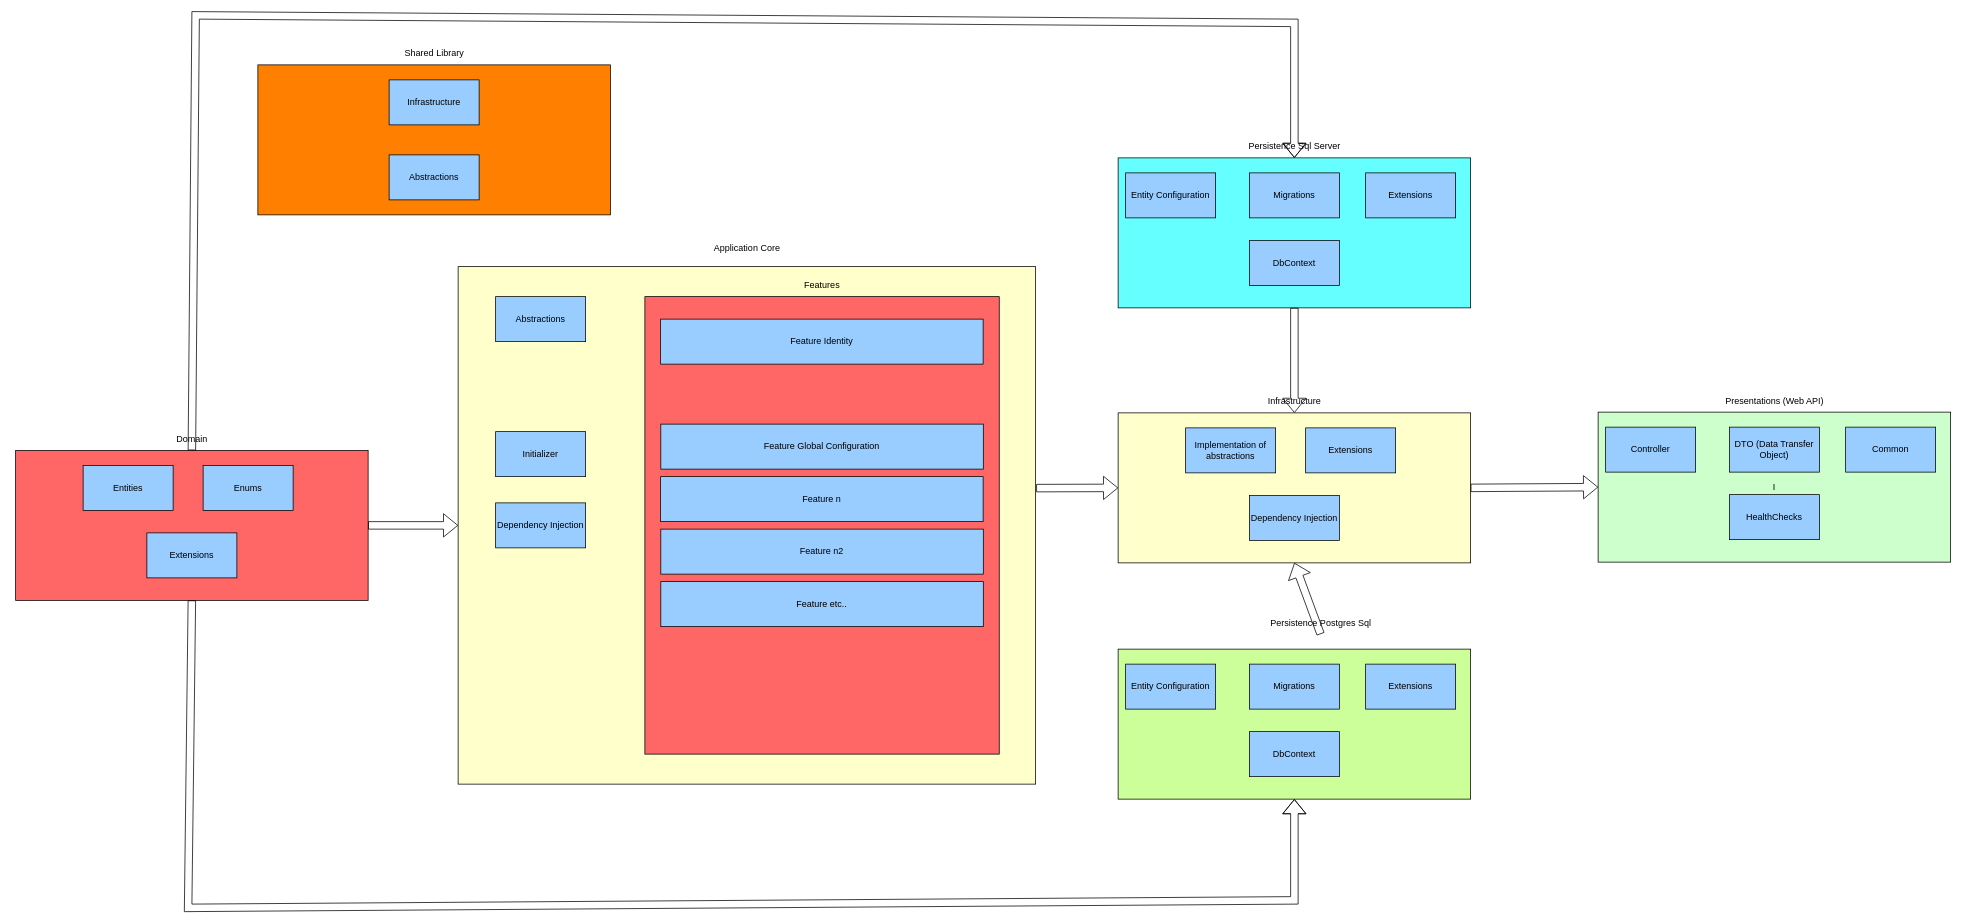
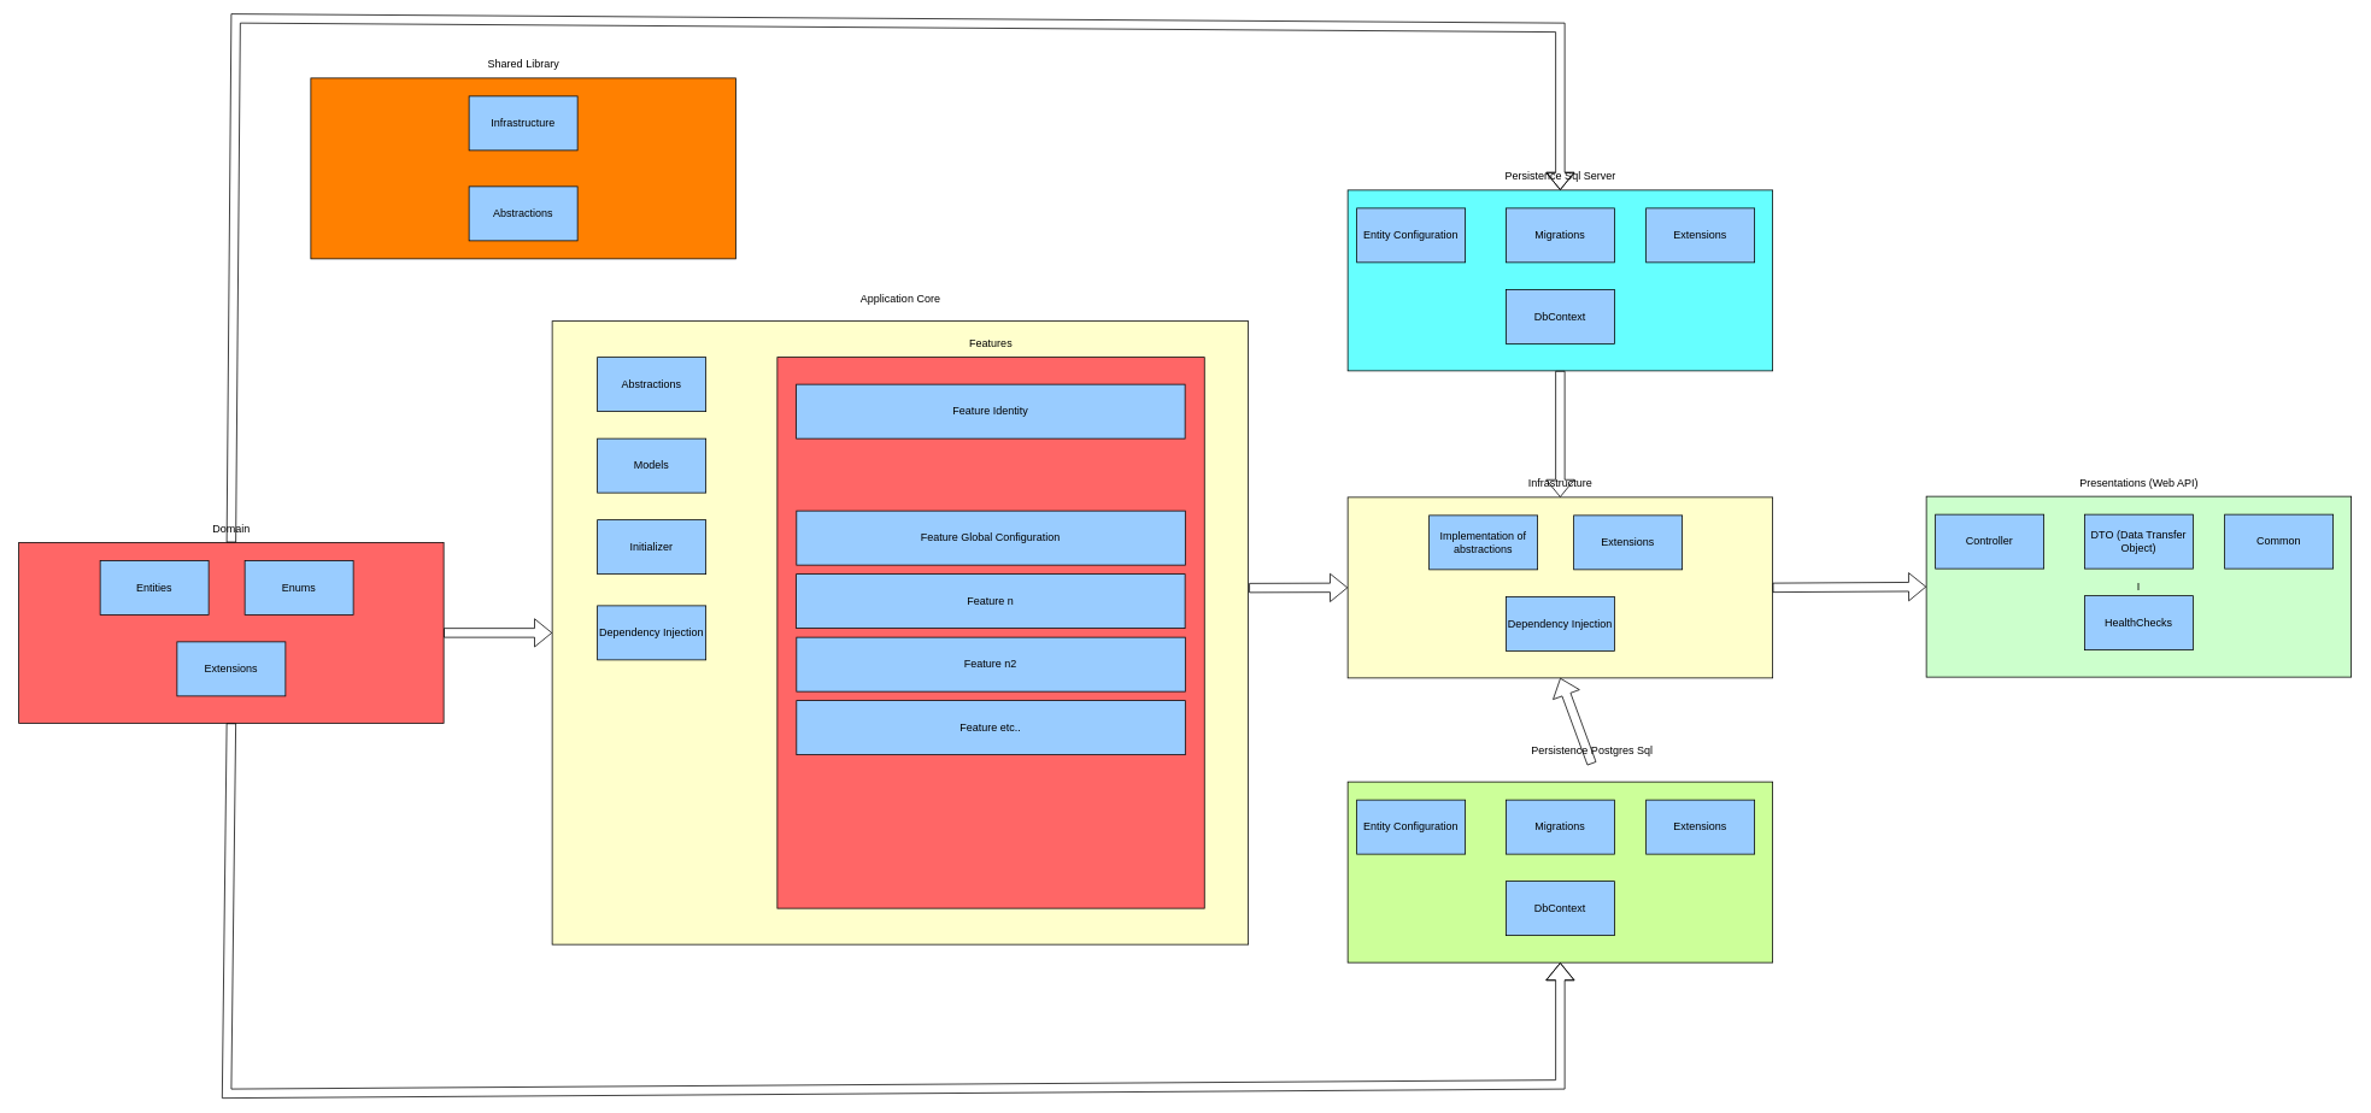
+ <mxCell id="39" value="Models" style="rounded=0;whiteSpace=wrap;html=1;fillColor=#99CCFF;" vertex="1" parent="1"><mxGeometry x="660" y="485" width="120" height="60" as="geometry" /></mxCell>
